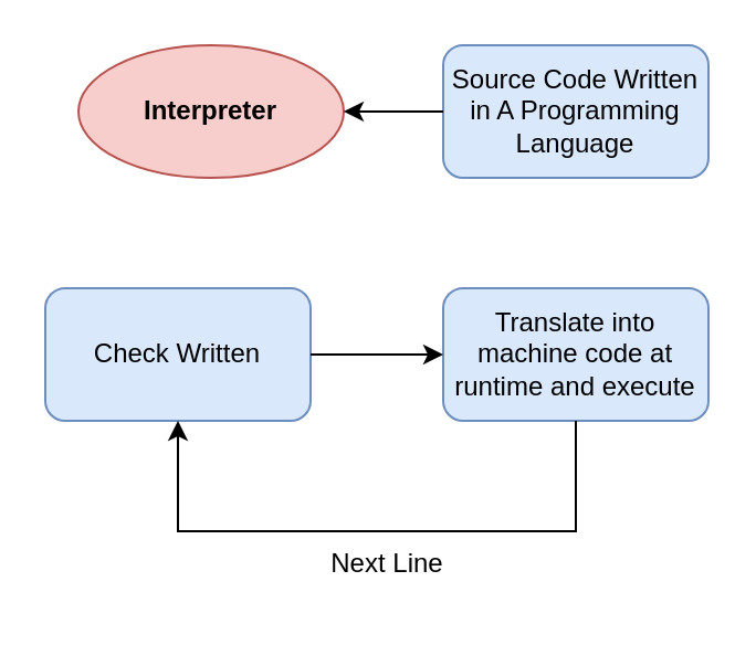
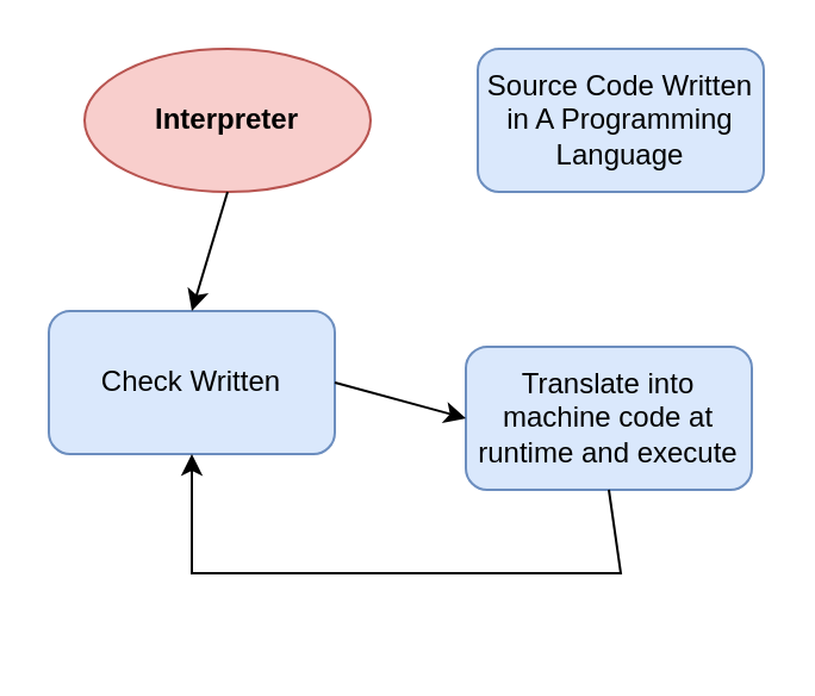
- <mxCell id="10" value="" style="endArrow=classic;html=1;rounded=0;endFill=1;bendable=0;entryX=1;entryY=0.5;entryDx=0;entryDy=0;exitX=0;exitY=0.5;exitDx=0;exitDy=0;" edge="1" parent="1" source="9" target="4"><mxGeometry width="50" height="50" relative="1" as="geometry"><mxPoint x="150" y="70" as="sourcePoint" /><mxPoint x="150" y="120" as="targetPoint" /></mxGeometry></mxCell>
+ <mxCell id="6" value="" style="endArrow=classic;html=1;rounded=0;endFill=1;bendable=0;entryX=0.5;entryY=0;entryDx=0;entryDy=0;exitX=0.5;exitY=1;exitDx=0;exitDy=0;" edge="1" parent="1" source="4" target="2"><mxGeometry width="50" height="50" relative="1" as="geometry"><mxPoint x="100" y="100" as="sourcePoint" /><mxPoint x="160" y="100" as="targetPoint" /></mxGeometry></mxCell>
- <mxCell id="3" value="Translate into machine code at runtime and execute" style="rounded=1;whiteSpace=wrap;html=1;fillColor=#dae8fc;strokeColor=#6c8ebf;" vertex="1" parent="1"><mxGeometry x="200" y="130" width="120" height="60" as="geometry" /></mxCell>
+ <mxCell id="3" value="Translate into machine code at runtime and execute" style="rounded=1;whiteSpace=wrap;html=1;fillColor=#dae8fc;strokeColor=#6c8ebf;" vertex="1" parent="1"><mxGeometry x="195" y="145" width="120" height="60" as="geometry" /></mxCell>
- <mxCell id="8" value="Next Line" style="text;html=1;align=center;verticalAlign=middle;whiteSpace=wrap;rounded=0;" vertex="1" parent="1"><mxGeometry x="135" y="240" width="80" height="30" as="geometry" /></mxCell>
